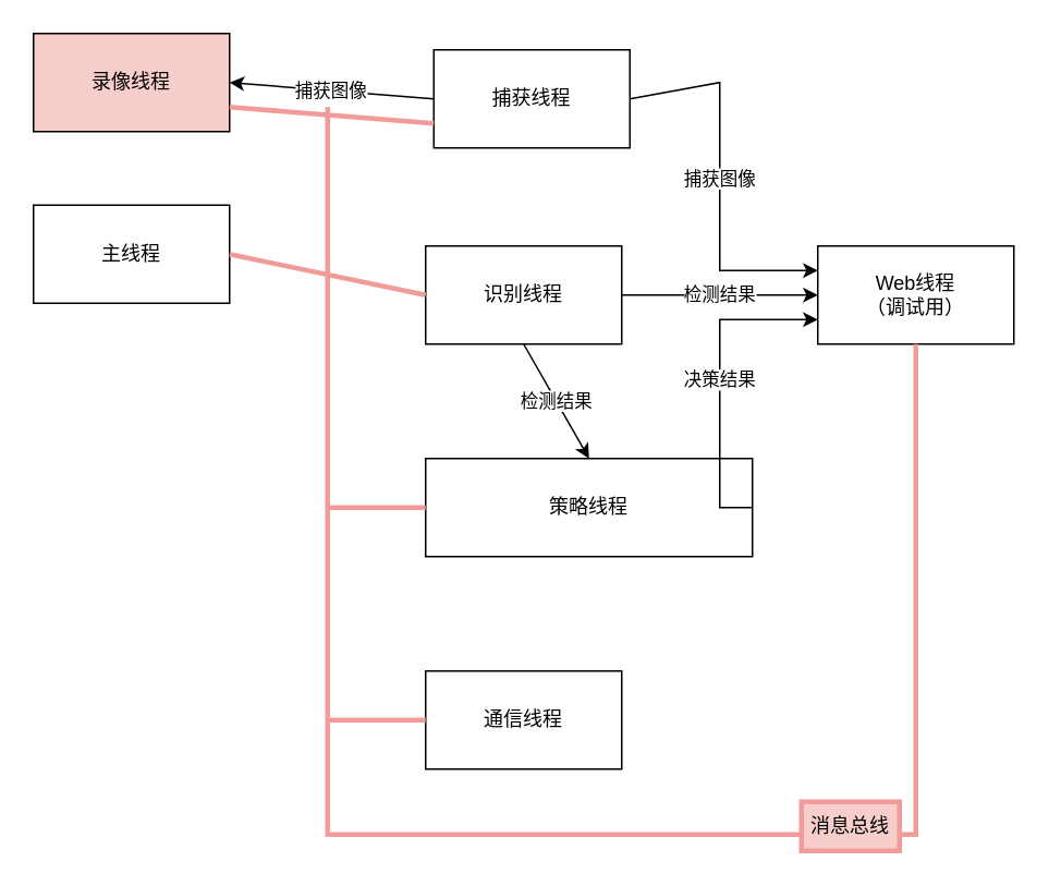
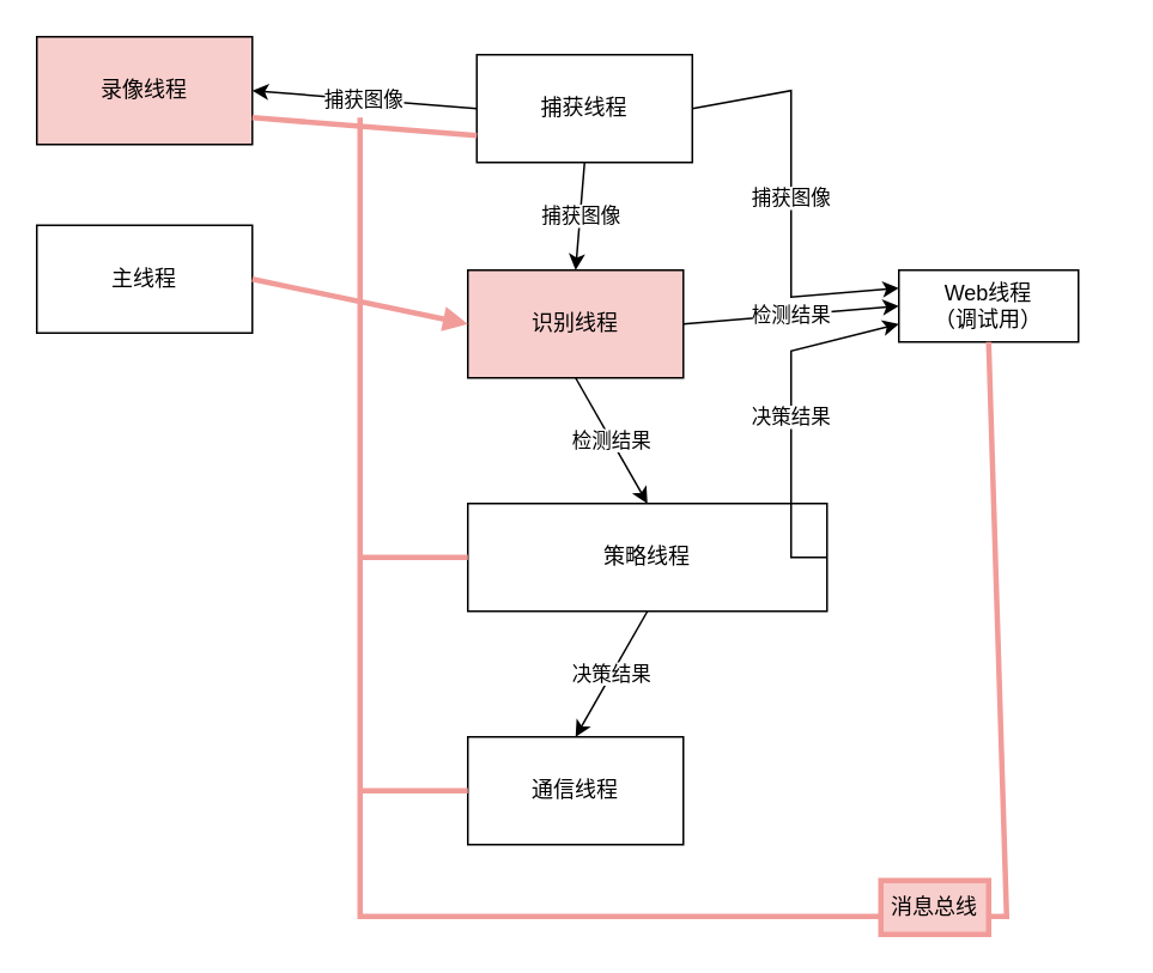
+ <mxCell id="9" value="捕获图像" style="endArrow=classic;html=1;rounded=0;exitX=0.5;exitY=1;exitDx=0;exitDy=0;entryX=0.5;entryY=0;entryDx=0;entryDy=0;" parent="1" source="3" target="6" edge="1"><mxGeometry width="50" height="50" relative="1" as="geometry"><mxPoint x="450" y="90" as="sourcePoint" /><mxPoint x="500" y="40" as="targetPoint" /></mxGeometry></mxCell>
- <mxCell id="17" value="" style="endArrow=none;html=1;rounded=0;strokeColor=#F19C99;strokeWidth=3;entryX=0;entryY=0.5;entryDx=0;entryDy=0;exitX=1;exitY=0.5;exitDx=0;exitDy=0;" parent="1" source="2" target="6" edge="1"><mxGeometry width="50" height="50" relative="1" as="geometry"><mxPoint x="180" y="270" as="sourcePoint" /><mxPoint x="230" y="220" as="targetPoint" /></mxGeometry></mxCell>
+ <mxCell id="17" value="" style="endArrow=block;html=1;rounded=0;strokeColor=#F19C99;strokeWidth=3;entryX=0;entryY=0.5;entryDx=0;entryDy=0;exitX=1;exitY=0.5;exitDx=0;exitDy=0;" parent="1" source="2" target="6" edge="1"><mxGeometry width="50" height="50" relative="1" as="geometry"><mxPoint x="180" y="270" as="sourcePoint" /><mxPoint x="230" y="220" as="targetPoint" /></mxGeometry></mxCell>
- <mxCell id="6" value="识别线程" style="rounded=0;whiteSpace=wrap;html=1;" parent="1" vertex="1"><mxGeometry x="260" y="150" width="120" height="60" as="geometry" /></mxCell>
+ <mxCell id="6" value="识别线程" style="rounded=0;whiteSpace=wrap;html=1;fillColor=#f8cecc;" parent="1" vertex="1"><mxGeometry x="260" y="150" width="120" height="60" as="geometry" /></mxCell>
- <mxCell id="8" value="Web线程&lt;br&gt;（调试用）" style="rounded=0;whiteSpace=wrap;html=1;" parent="1" vertex="1"><mxGeometry x="500" y="150" width="120" height="60" as="geometry" /></mxCell>
+ <mxCell id="8" value="Web线程&lt;br&gt;（调试用）" style="rounded=0;whiteSpace=wrap;html=1;" parent="1" vertex="1"><mxGeometry x="500" y="150" width="100" height="40" as="geometry" /></mxCell>
+ <mxCell id="13" value="决策结果" style="endArrow=classic;html=1;rounded=0;exitX=0.5;exitY=1;exitDx=0;exitDy=0;entryX=0.5;entryY=0;entryDx=0;entryDy=0;" parent="1" source="7" target="5" edge="1"><mxGeometry width="50" height="50" relative="1" as="geometry"><mxPoint x="430" y="380" as="sourcePoint" /><mxPoint x="480" y="330" as="targetPoint" /></mxGeometry></mxCell>
